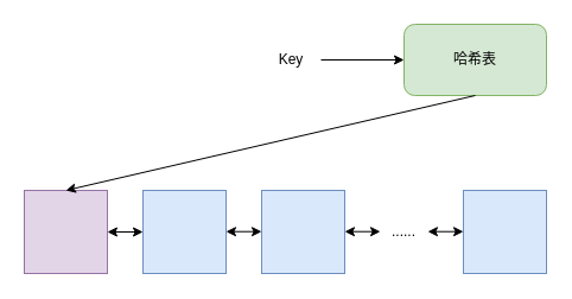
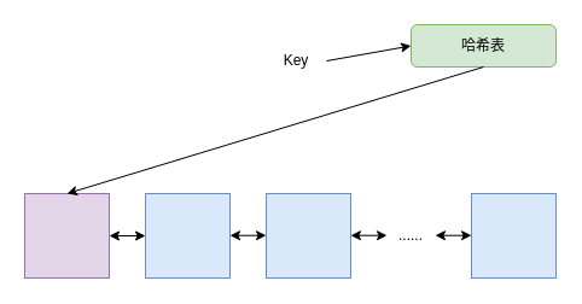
- <mxCell id="11" value="哈希表" style="rounded=1;whiteSpace=wrap;html=1;strokeColor=#82b366;fillColor=#d5e8d4;fontColor=default;" vertex="1" parent="1"><mxGeometry x="340" y="20" width="120" height="60" as="geometry" /></mxCell>
+ <mxCell id="11" value="哈希表" style="rounded=1;whiteSpace=wrap;html=1;strokeColor=#82b366;fillColor=#d5e8d4;fontColor=default;" vertex="1" parent="1"><mxGeometry x="340" y="20" width="120" height="35" as="geometry" /></mxCell>
